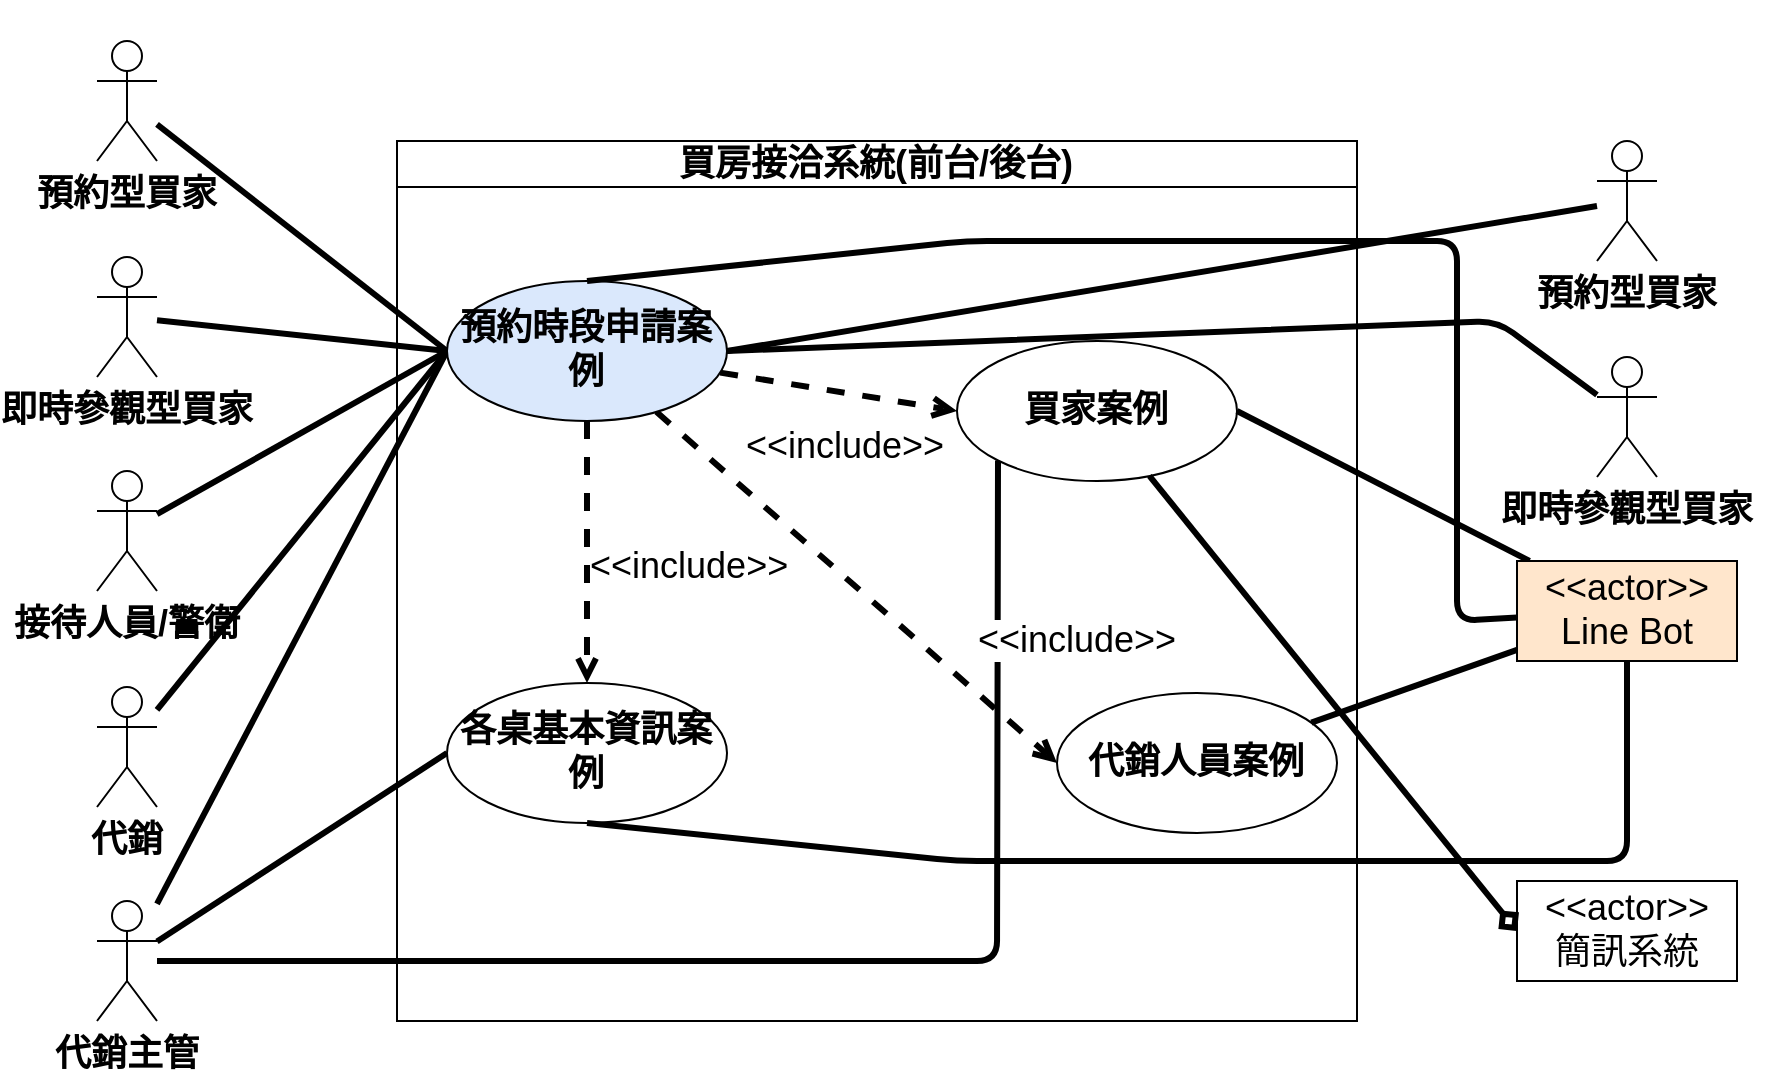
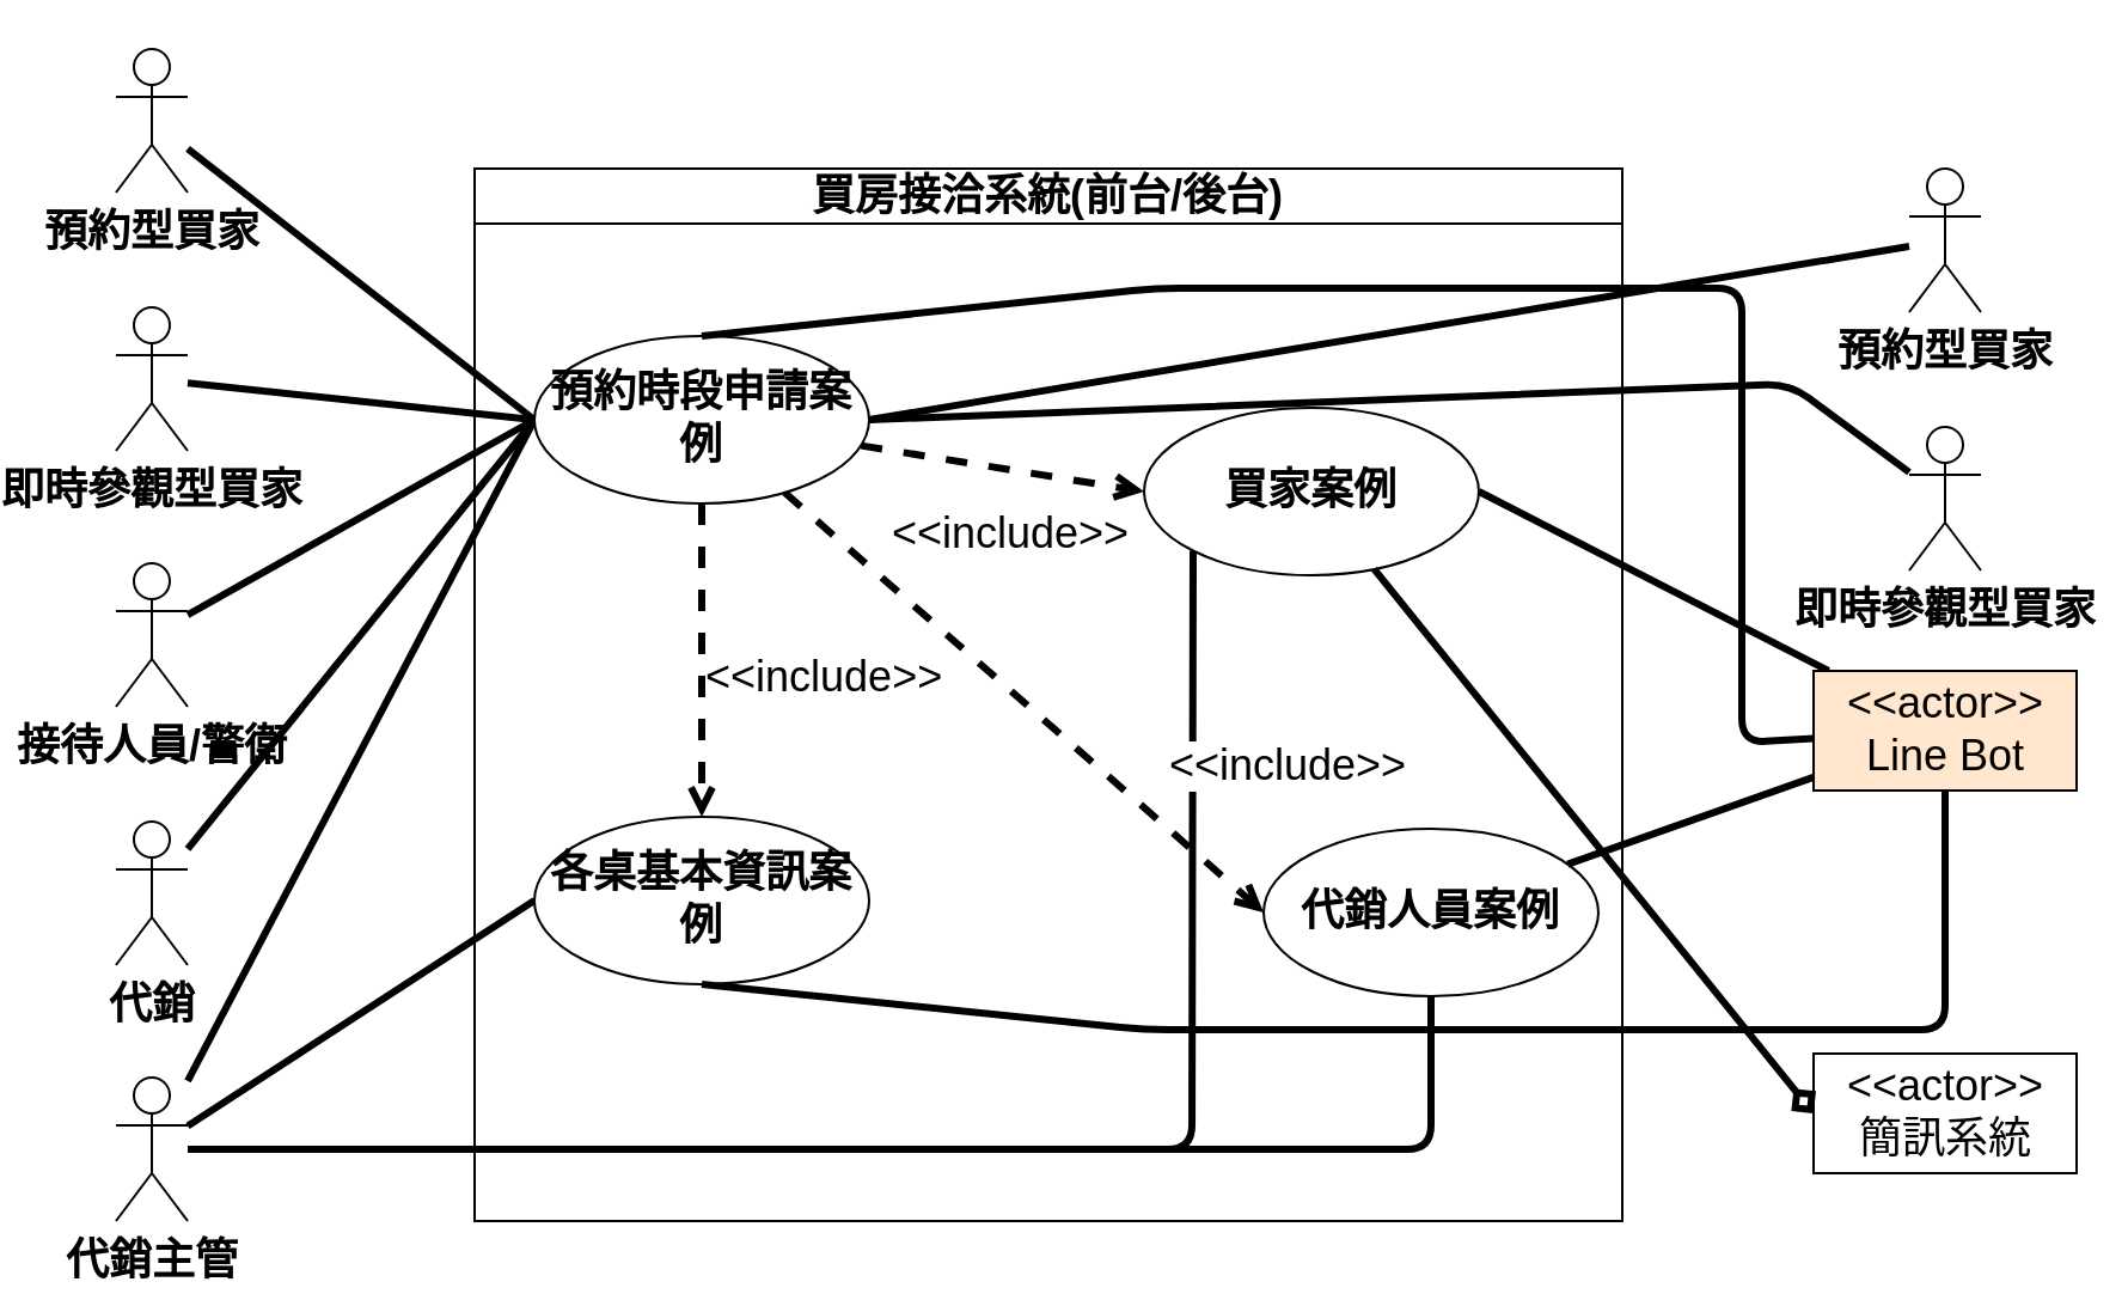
- <mxCell id="25" value="&lt;font style=&quot;font-size: 18px;&quot;&gt;&lt;b&gt;預約時段申請案例&lt;/b&gt;&lt;/font&gt;" style="ellipse;whiteSpace=wrap;html=1;fillColor=#dae8fc;" parent="15" vertex="1"><mxGeometry x="25" y="70" width="140" height="70" as="geometry" /></mxCell>
+ <mxCell id="25" value="&lt;font style=&quot;font-size: 18px;&quot;&gt;&lt;b&gt;預約時段申請案例&lt;/b&gt;&lt;/font&gt;" style="ellipse;whiteSpace=wrap;html=1;" parent="15" vertex="1"><mxGeometry x="25" y="70" width="140" height="70" as="geometry" /></mxCell>
+ <mxCell id="13" style="edgeStyle=none;html=1;entryX=0.5;entryY=1;entryDx=0;entryDy=0;strokeWidth=3;fontSize=18;endArrow=none;endFill=0;" parent="1" source="14" target="17" edge="1"><mxGeometry relative="1" as="geometry"><Array as="points"><mxPoint x="570" y="480" /></Array></mxGeometry></mxCell>
